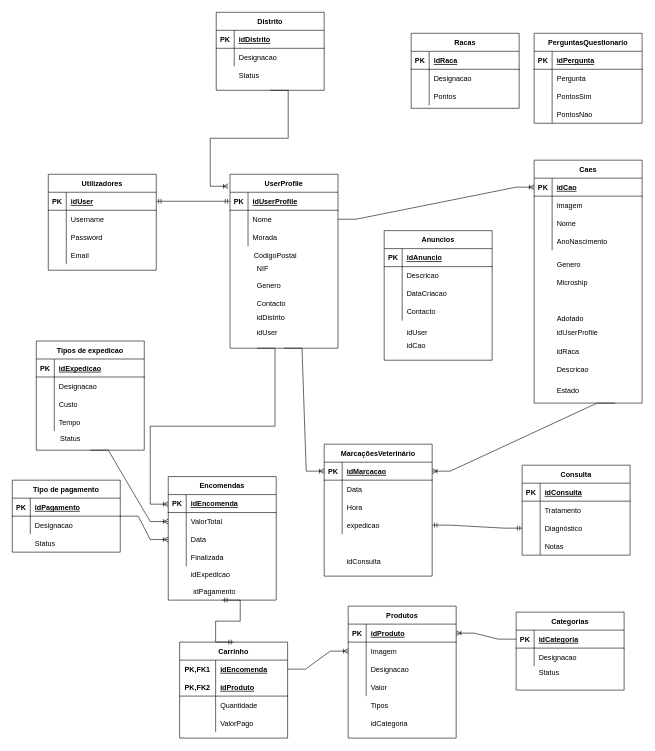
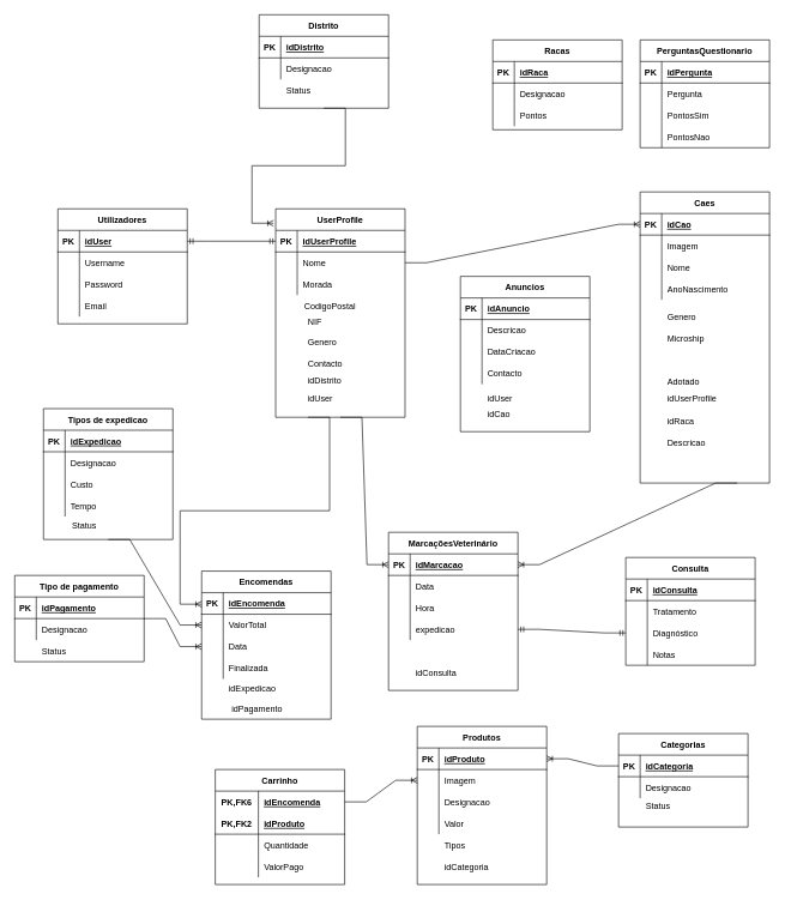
- <mxCell id="152" value="Estado" style="shape=partialRectangle;connectable=0;fillColor=none;top=0;left=0;bottom=0;right=0;align=left;spacingLeft=6;overflow=hidden;strokeWidth=1;" parent="1" vertex="1"><mxGeometry x="920" y="635" width="150" height="30" as="geometry"><mxRectangle width="150" height="30" as="alternateBounds" /></mxGeometry></mxCell>
- <mxCell id="161" value="" style="edgeStyle=entityRelationEdgeStyle;fontSize=12;html=1;endArrow=ERmandOne;startArrow=ERmandOne;rounded=0;exitX=0.5;exitY=1;exitDx=0;exitDy=0;entryX=0.5;entryY=0;entryDx=0;entryDy=0;" parent="1" source="80" target="106" edge="1"><mxGeometry width="100" height="100" relative="1" as="geometry"><mxPoint x="290" y="990" as="sourcePoint" /><mxPoint x="480" y="1050" as="targetPoint" /></mxGeometry></mxCell>
- <mxCell id="108" value="PK,FK1" style="shape=partialRectangle;connectable=0;fillColor=none;top=0;left=0;bottom=0;right=0;fontStyle=1;overflow=hidden;" parent="107" vertex="1"><mxGeometry width="60" height="30" as="geometry"><mxRectangle width="60" height="30" as="alternateBounds" /></mxGeometry></mxCell>
+ <mxCell id="108" value="PK,FK6" style="shape=partialRectangle;connectable=0;fillColor=none;top=0;left=0;bottom=0;right=0;fontStyle=1;overflow=hidden;" parent="107" vertex="1"><mxGeometry width="60" height="30" as="geometry"><mxRectangle width="60" height="30" as="alternateBounds" /></mxGeometry></mxCell>
